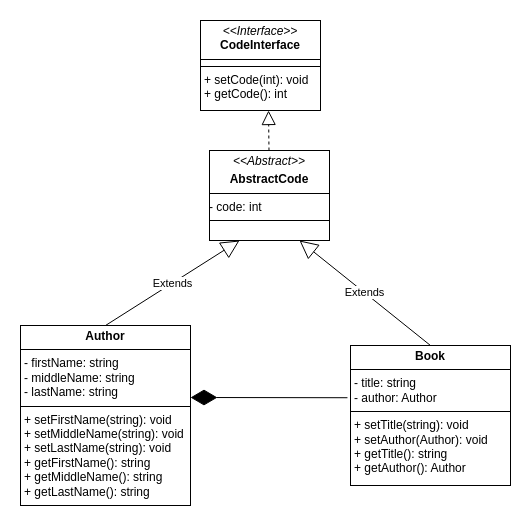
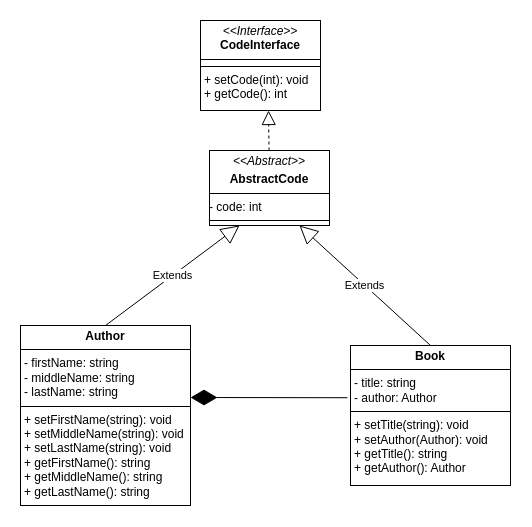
- <mxCell id="5" value="&lt;p style=&quot;margin:0px;margin-top:4px;text-align:center;&quot;&gt;&lt;i&gt;&amp;lt;&amp;lt;Abstract&amp;gt;&amp;gt;&lt;/i&gt;&lt;b&gt;&lt;i&gt;&lt;br&gt;&lt;/i&gt;&lt;/b&gt;&lt;/p&gt;&lt;p style=&quot;margin:0px;margin-top:4px;text-align:center;&quot;&gt;&lt;b&gt;AbstractCode&lt;/b&gt;&lt;br&gt;&lt;/p&gt;&lt;hr size=&quot;1&quot; style=&quot;border-style:solid;&quot;&gt;- code: int&lt;br&gt;&lt;hr size=&quot;1&quot; style=&quot;border-style:solid;&quot;&gt;&lt;p style=&quot;margin:0px;margin-left:4px;&quot;&gt;&lt;br&gt;&lt;/p&gt;" style="verticalAlign=top;align=left;overflow=fill;html=1;whiteSpace=wrap;" parent="1" vertex="1"><mxGeometry x="209" y="150" width="120" height="90" as="geometry" /></mxCell>
+ <mxCell id="5" value="&lt;p style=&quot;margin:0px;margin-top:4px;text-align:center;&quot;&gt;&lt;i&gt;&amp;lt;&amp;lt;Abstract&amp;gt;&amp;gt;&lt;/i&gt;&lt;b&gt;&lt;i&gt;&lt;br&gt;&lt;/i&gt;&lt;/b&gt;&lt;/p&gt;&lt;p style=&quot;margin:0px;margin-top:4px;text-align:center;&quot;&gt;&lt;b&gt;AbstractCode&lt;/b&gt;&lt;br&gt;&lt;/p&gt;&lt;hr size=&quot;1&quot; style=&quot;border-style:solid;&quot;&gt;- code: int&lt;br&gt;&lt;hr size=&quot;1&quot; style=&quot;border-style:solid;&quot;&gt;&lt;p style=&quot;margin:0px;margin-left:4px;&quot;&gt;&lt;br&gt;&lt;/p&gt;" style="verticalAlign=top;align=left;overflow=fill;html=1;whiteSpace=wrap;" parent="1" vertex="1"><mxGeometry x="209" y="150" width="120" height="75" as="geometry" /></mxCell>
